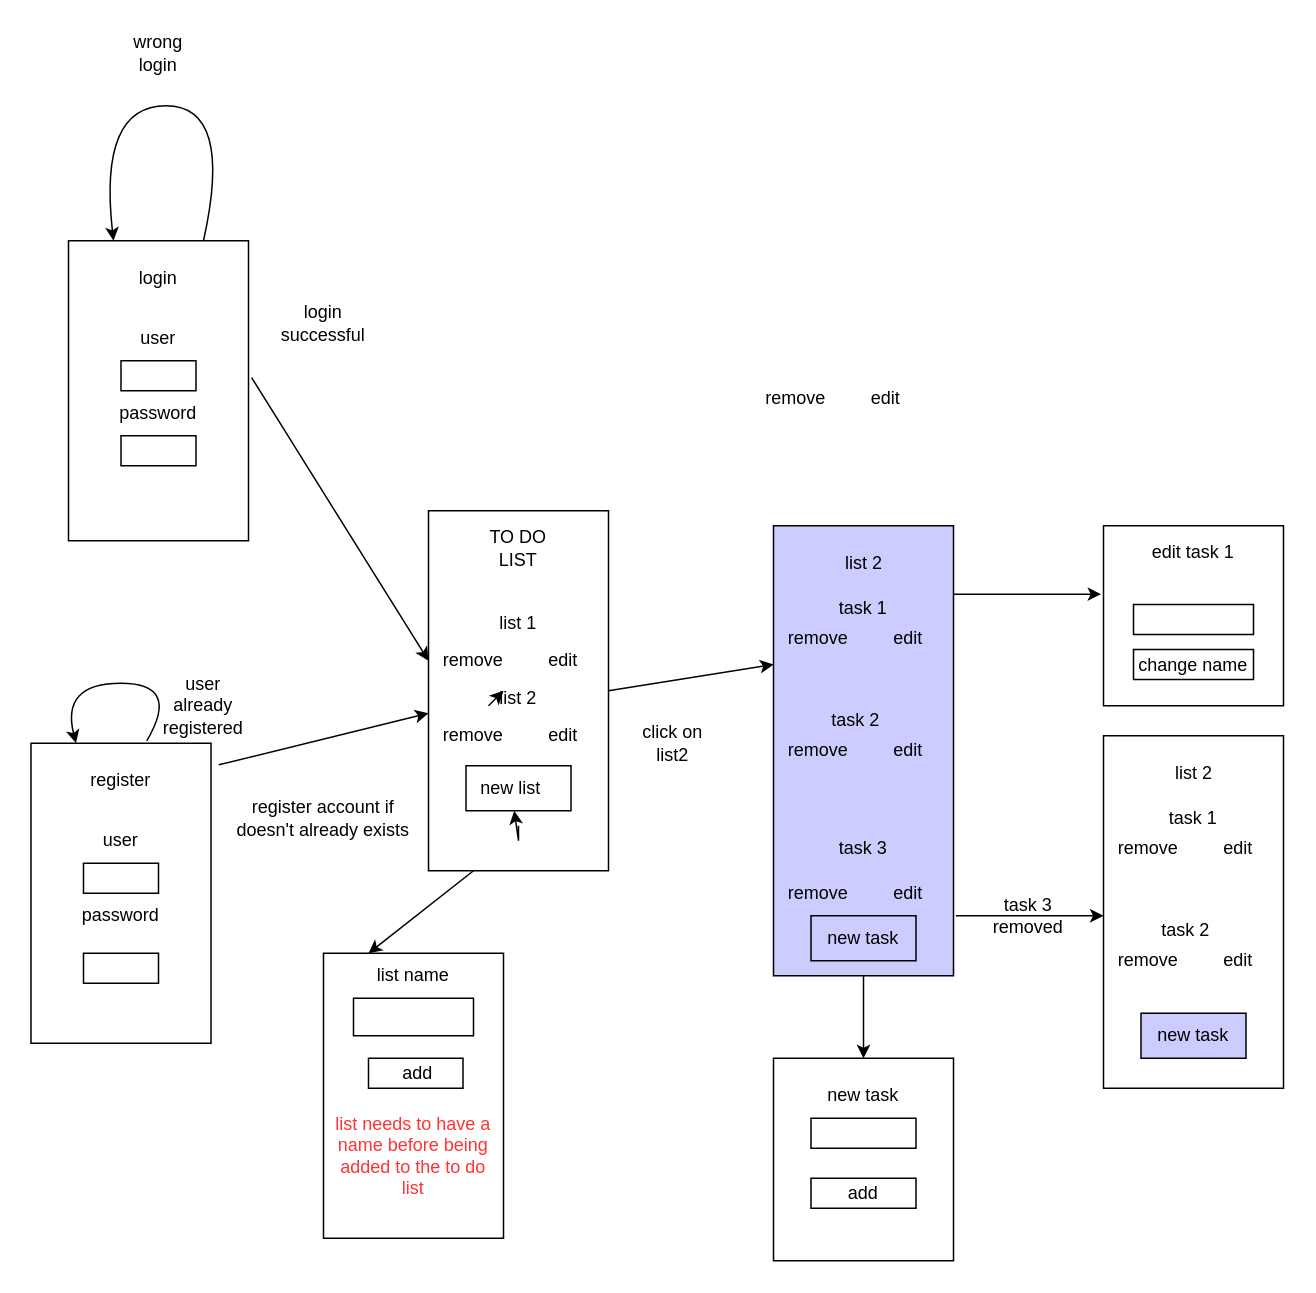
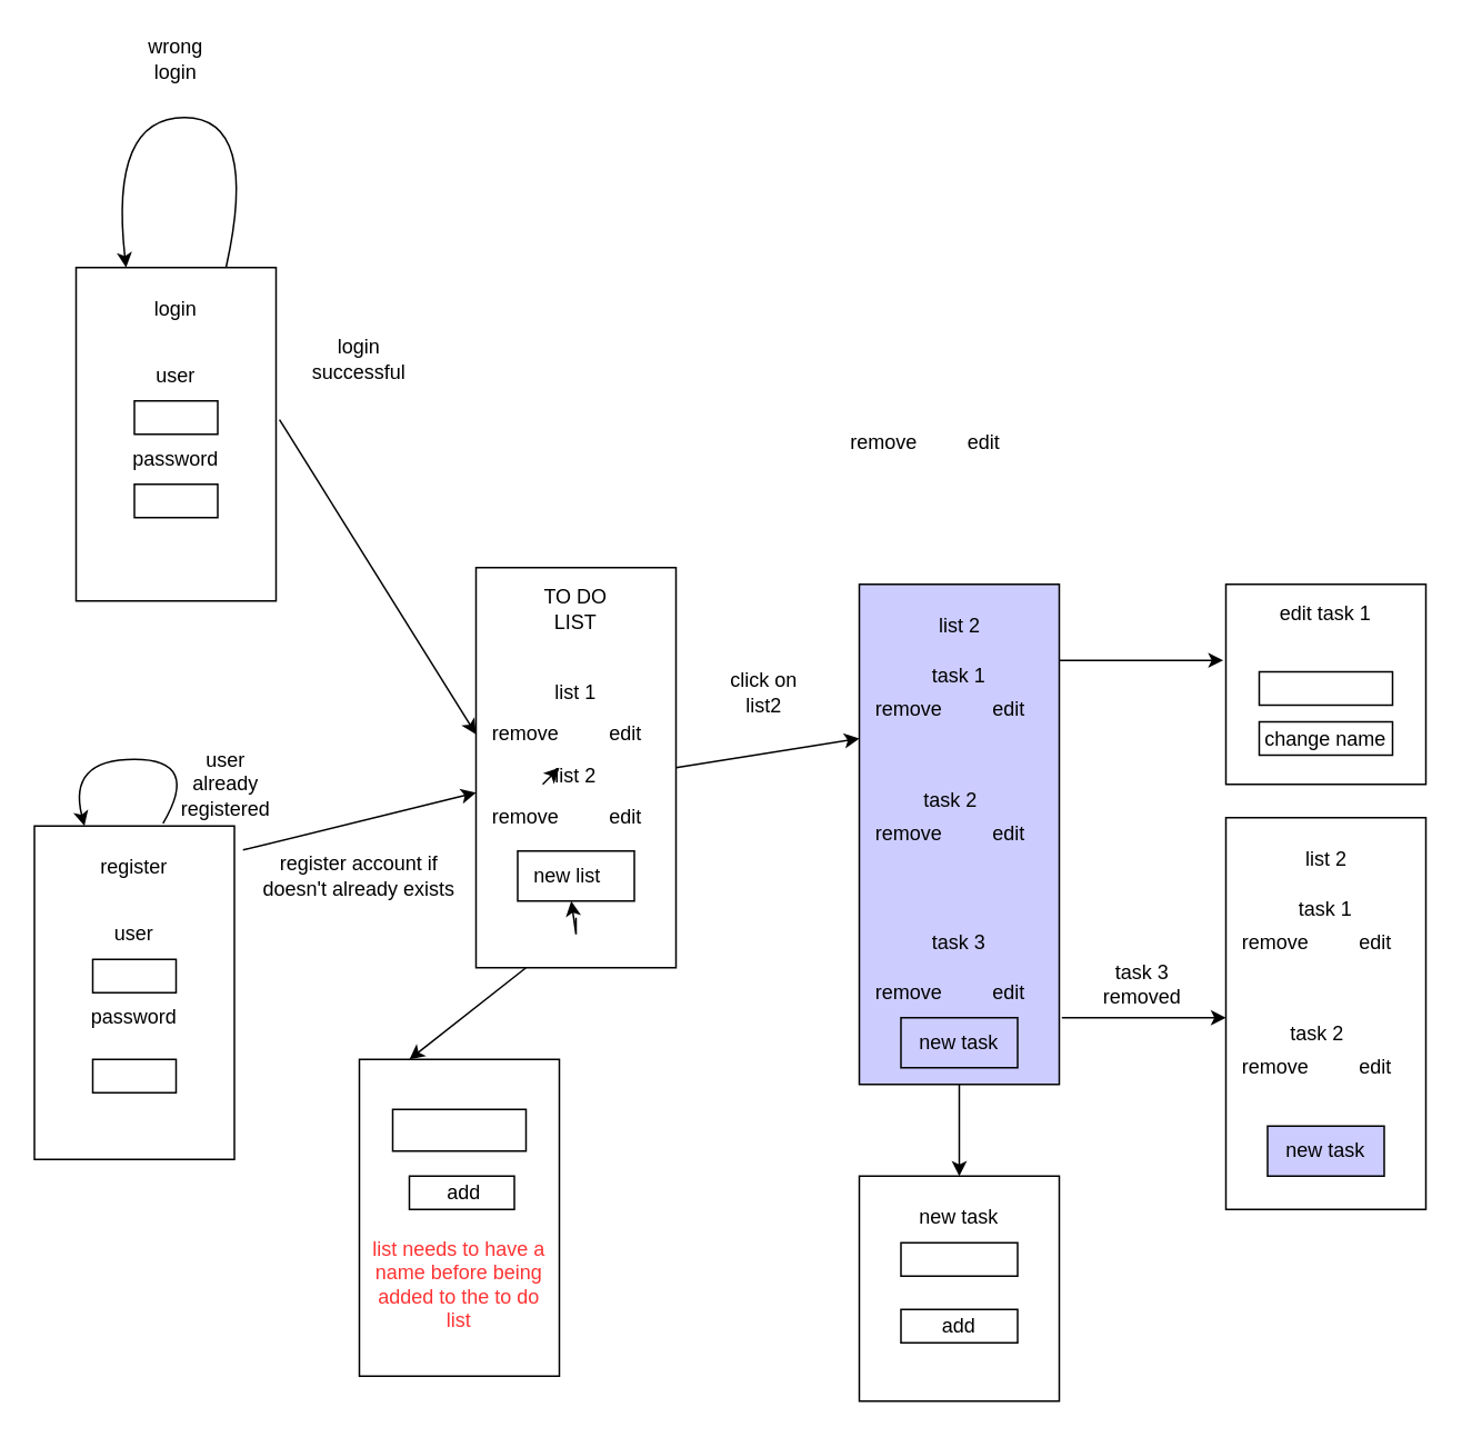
- <mxCell id="49" value="click on list2" style="text;html=1;strokeColor=none;fillColor=none;align=center;verticalAlign=middle;whiteSpace=wrap;rounded=0;fontColor=#000000;" vertex="1" parent="1"><mxGeometry x="418" y="480" width="60" height="30" as="geometry" /></mxCell>
+ <mxCell id="49" value="click on list2" style="text;html=1;strokeColor=none;fillColor=none;align=center;verticalAlign=middle;whiteSpace=wrap;rounded=0;fontColor=#000000;" vertex="1" parent="1"><mxGeometry x="428" y="400" width="60" height="30" as="geometry" /></mxCell>
- <mxCell id="30" value="register account if doesn't already exists" style="text;html=1;strokeColor=none;fillColor=none;align=center;verticalAlign=middle;whiteSpace=wrap;rounded=0;" vertex="1" parent="1"><mxGeometry x="155" y="530" width="120" height="30" as="geometry" /></mxCell>
+ <mxCell id="30" value="register account if doesn't already exists" style="text;html=1;strokeColor=none;fillColor=none;align=center;verticalAlign=middle;whiteSpace=wrap;rounded=0;" vertex="1" parent="1"><mxGeometry x="155" y="510" width="120" height="30" as="geometry" /></mxCell>
- <mxCell id="75" value="task 3 removed" style="text;html=1;strokeColor=none;fillColor=none;align=center;verticalAlign=middle;whiteSpace=wrap;rounded=0;fontColor=#000000;" vertex="1" parent="1"><mxGeometry x="655" y="595" width="60" height="30" as="geometry" /></mxCell>
+ <mxCell id="75" value="task 3 removed" style="text;html=1;strokeColor=none;fillColor=none;align=center;verticalAlign=middle;whiteSpace=wrap;rounded=0;fontColor=#000000;" vertex="1" parent="1"><mxGeometry x="655" y="575" width="60" height="30" as="geometry" /></mxCell>
- <mxCell id="41" value="list name" style="text;html=1;strokeColor=none;fillColor=none;align=center;verticalAlign=middle;whiteSpace=wrap;rounded=0;" vertex="1" parent="1"><mxGeometry x="245" y="635" width="60" height="30" as="geometry" /></mxCell>
